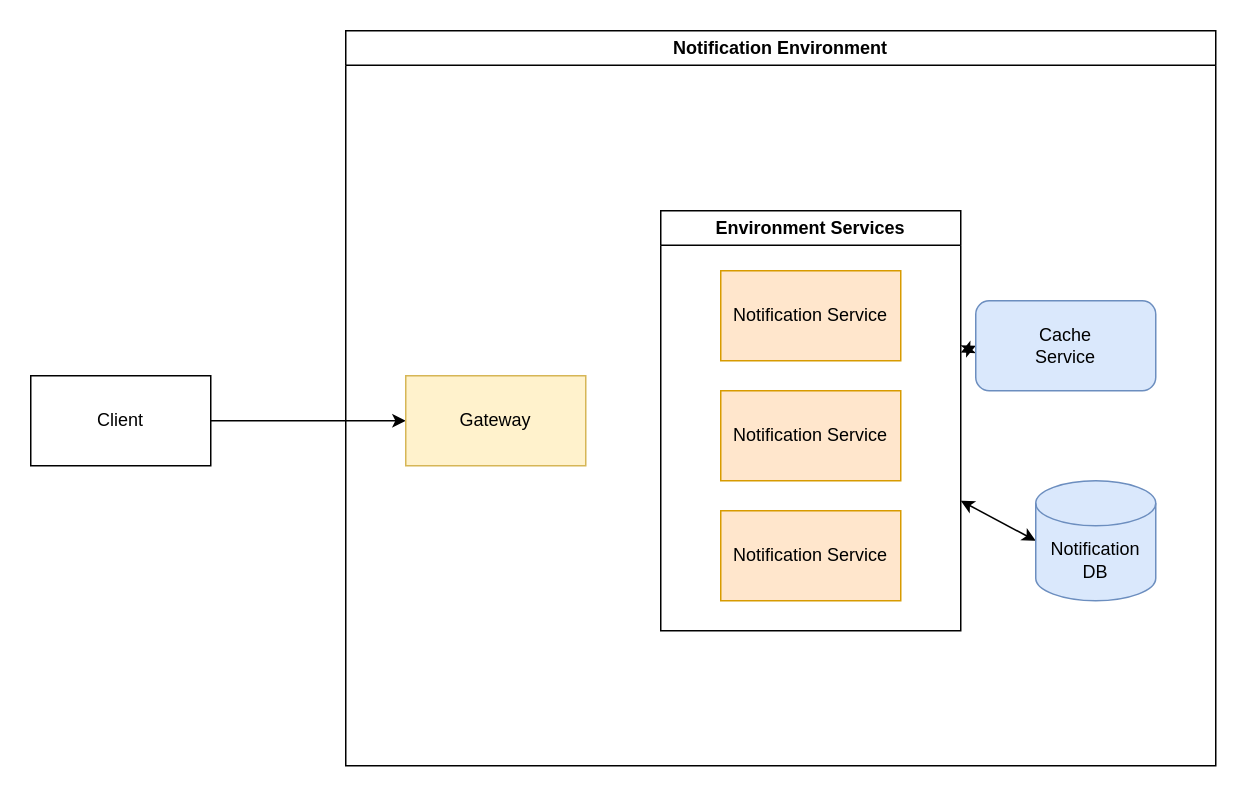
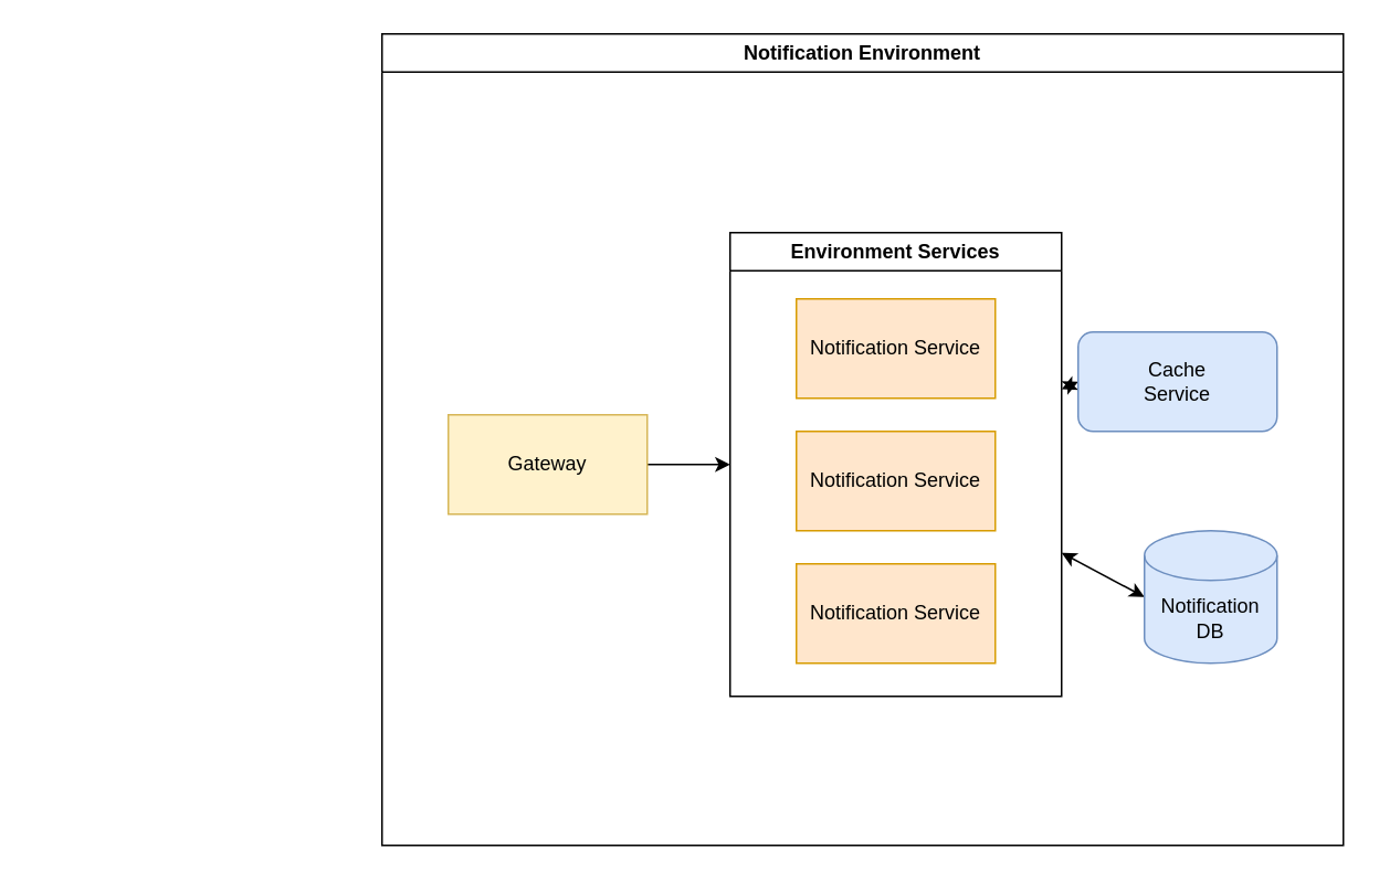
- <mxCell id="3" value="Client" style="rounded=0;whiteSpace=wrap;html=1;" vertex="1" parent="1"><mxGeometry x="20" y="250" width="120" height="60" as="geometry" /></mxCell>
- <mxCell id="2" style="edgeStyle=none;html=1;entryX=0;entryY=0.5;entryDx=0;entryDy=0;" edge="1" parent="1" source="3" target="6"><mxGeometry relative="1" as="geometry" /></mxCell>
+ <mxCell id="5" style="edgeStyle=none;html=1;entryX=0;entryY=0.5;entryDx=0;entryDy=0;" edge="1" parent="4" source="6" target="9"><mxGeometry relative="1" as="geometry" /></mxCell>
